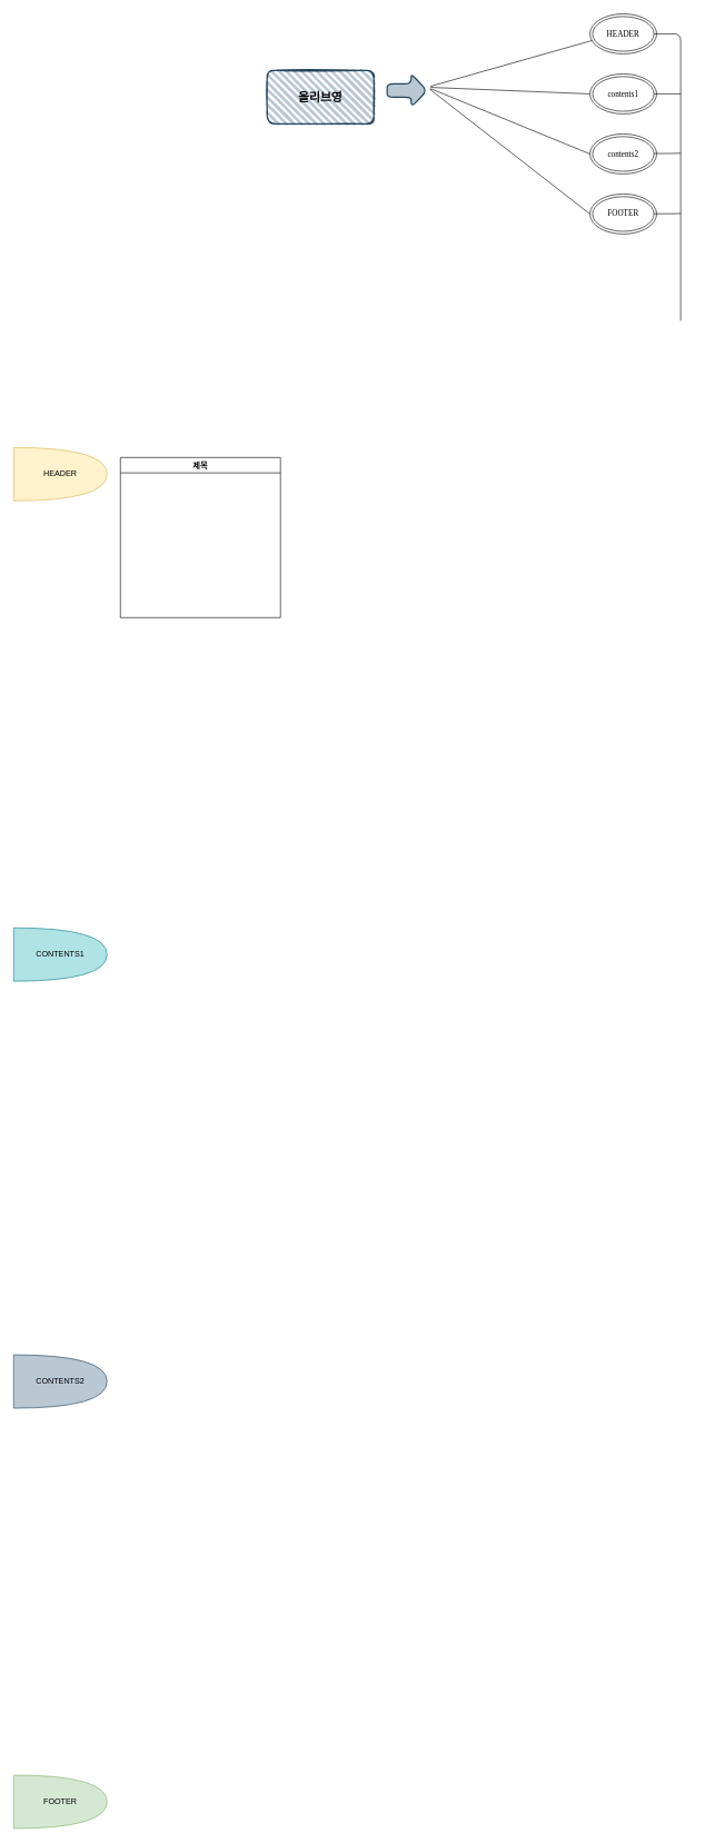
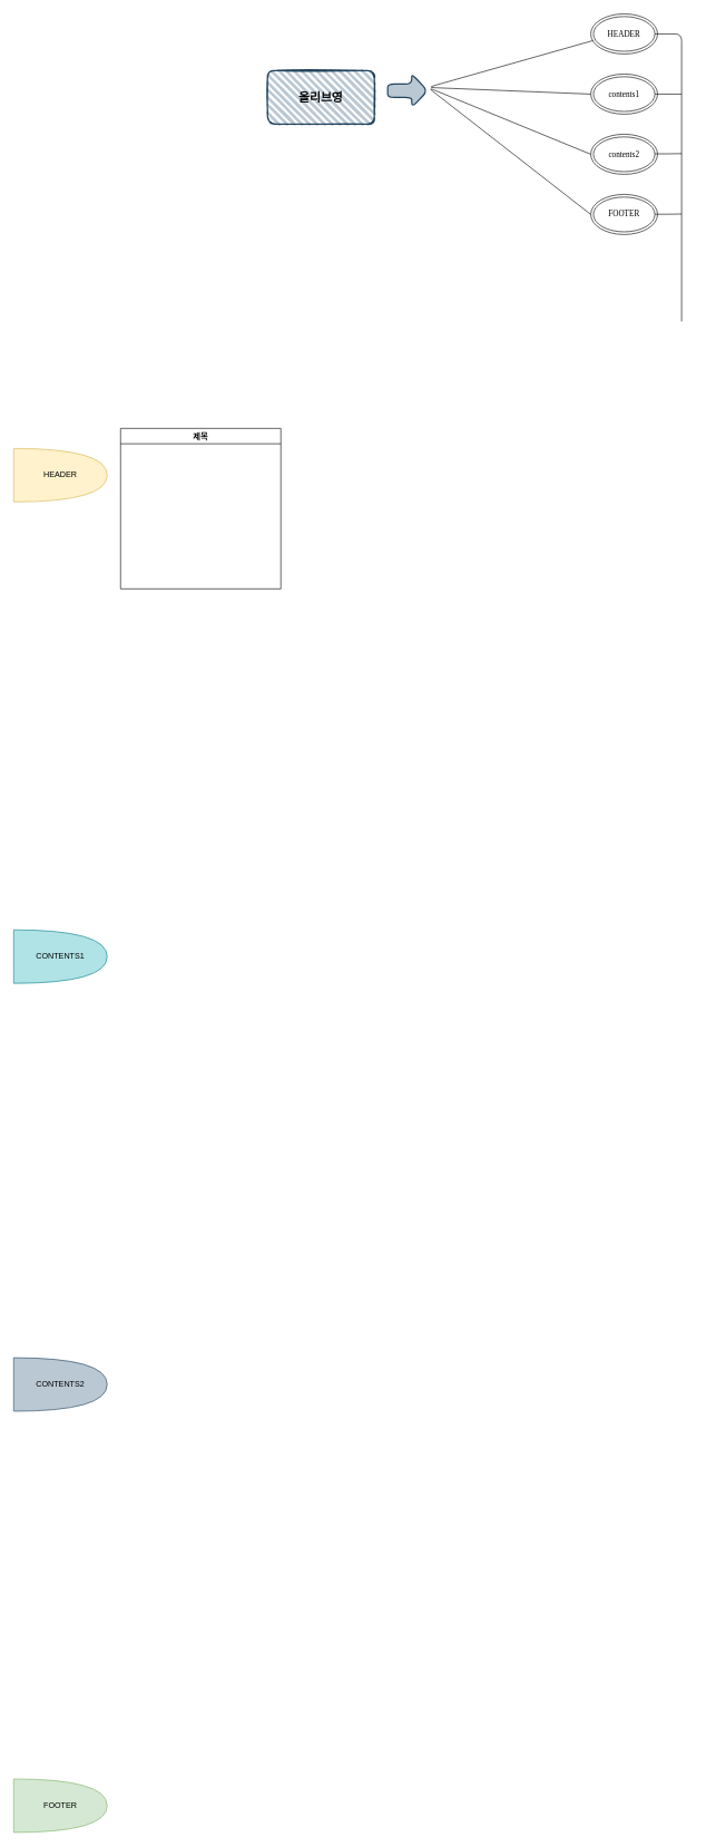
- <mxCell id="18" value="제목" style="swimlane;" vertex="1" parent="1"><mxGeometry x="180" y="685" width="240" height="240" as="geometry" /></mxCell>
+ <mxCell id="18" value="제목" style="swimlane;" vertex="1" parent="1"><mxGeometry x="180" y="640" width="240" height="240" as="geometry" /></mxCell>
